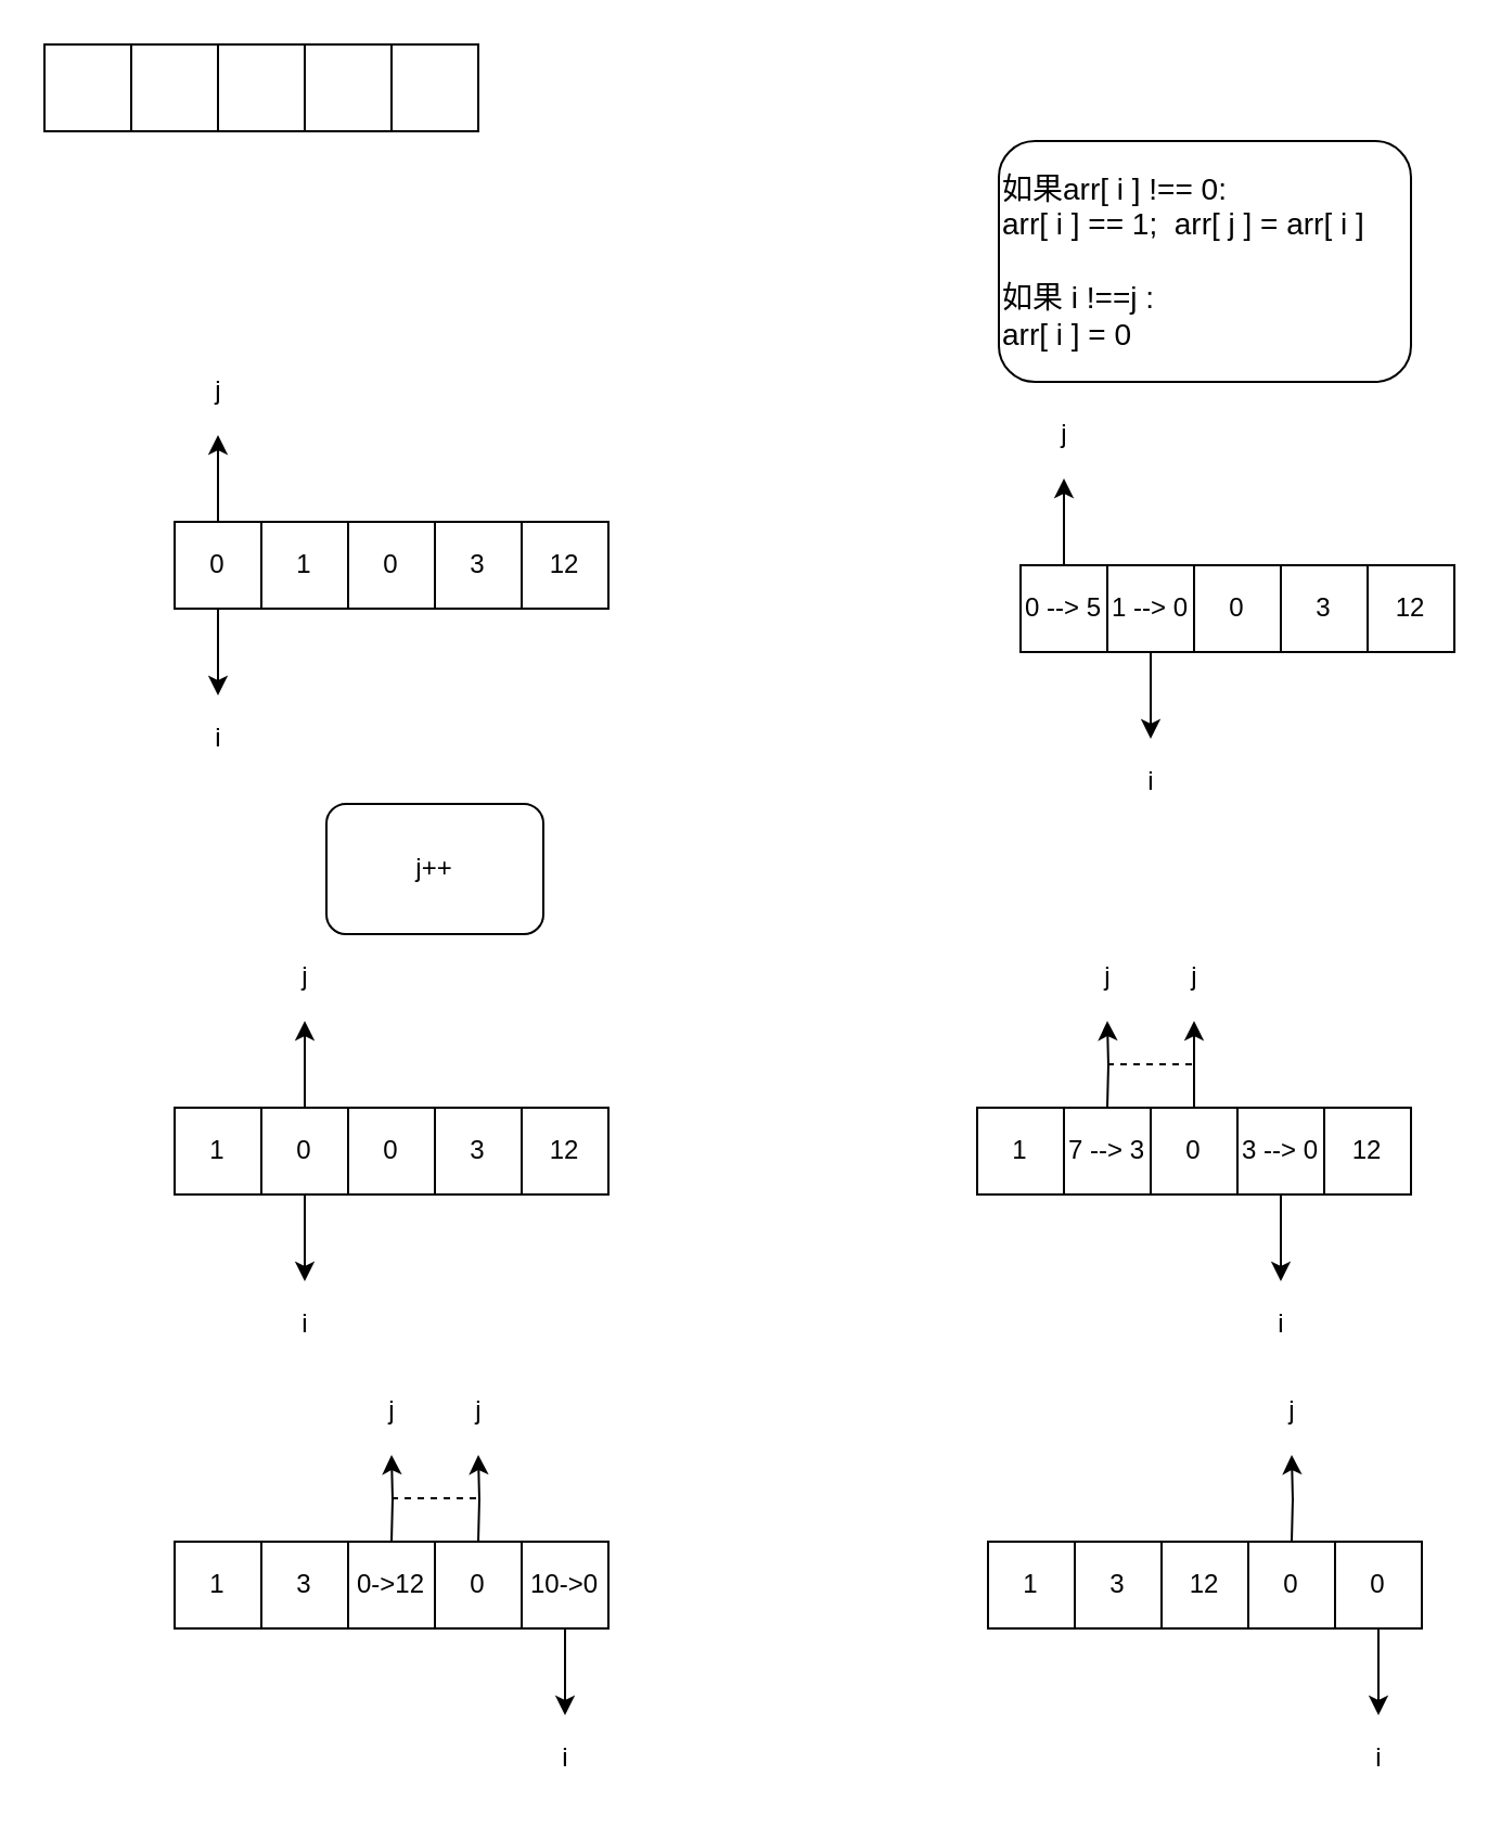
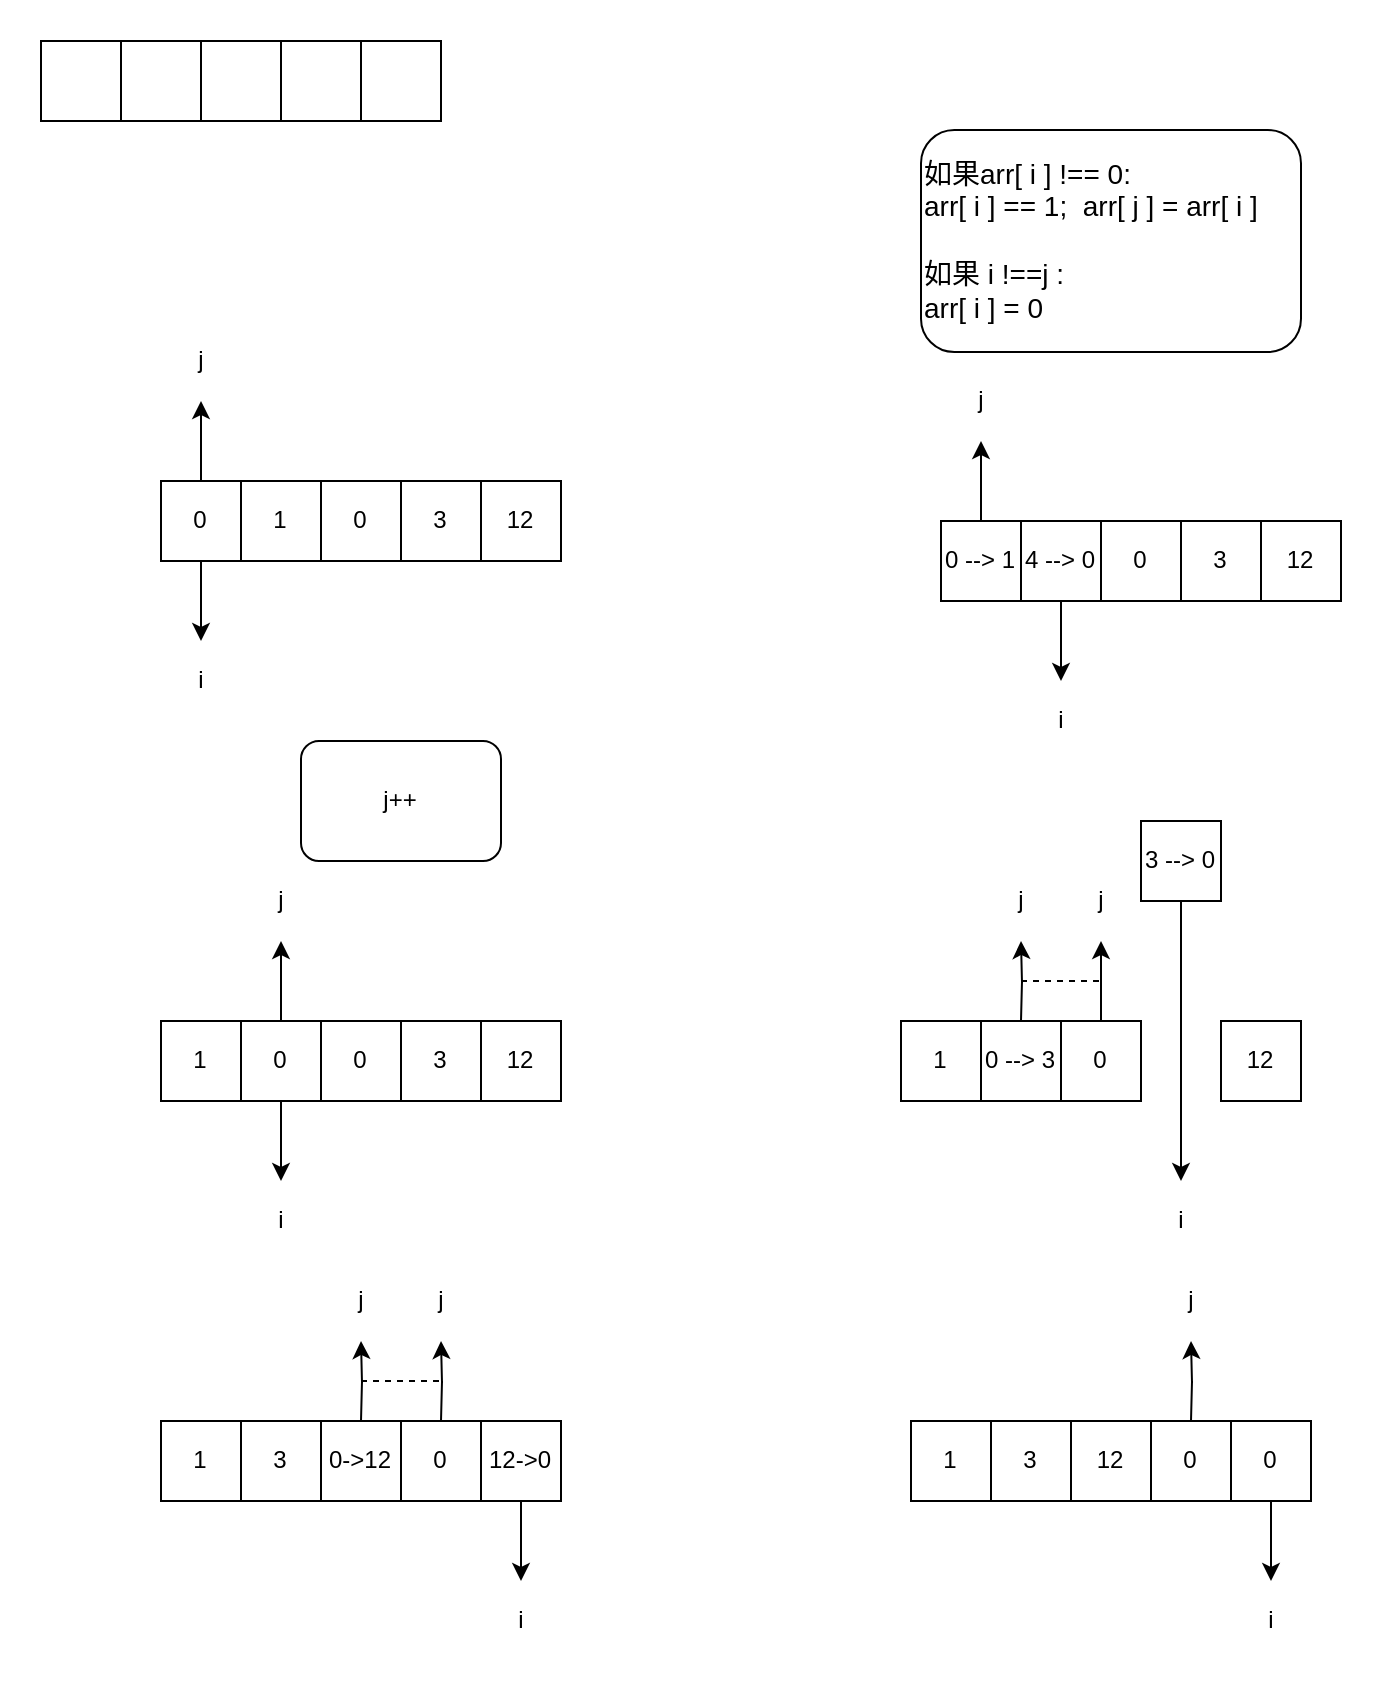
- <mxCell id="18" value="0 --&amp;gt; 5" style="rounded=0;whiteSpace=wrap;html=1;" vertex="1" parent="1"><mxGeometry x="470" y="260" width="40" height="40" as="geometry" /></mxCell>
+ <mxCell id="18" value="0 --&amp;gt; 1" style="rounded=0;whiteSpace=wrap;html=1;" vertex="1" parent="1"><mxGeometry x="470" y="260" width="40" height="40" as="geometry" /></mxCell>
- <mxCell id="19" value="1 --&amp;gt; 0" style="rounded=0;whiteSpace=wrap;html=1;" vertex="1" parent="1"><mxGeometry x="510" y="260" width="40" height="40" as="geometry" /></mxCell>
+ <mxCell id="19" value="4 --&amp;gt; 0" style="rounded=0;whiteSpace=wrap;html=1;" vertex="1" parent="1"><mxGeometry x="510" y="260" width="40" height="40" as="geometry" /></mxCell>
- <mxCell id="38" value="7 --&amp;gt; 3" style="rounded=0;whiteSpace=wrap;html=1;" vertex="1" parent="1"><mxGeometry x="490" y="510" width="40" height="40" as="geometry" /></mxCell>
+ <mxCell id="38" value="0 --&amp;gt; 3" style="rounded=0;whiteSpace=wrap;html=1;" vertex="1" parent="1"><mxGeometry x="490" y="510" width="40" height="40" as="geometry" /></mxCell>
- <mxCell id="42" value="3 --&amp;gt; 0" style="rounded=0;whiteSpace=wrap;html=1;" vertex="1" parent="1"><mxGeometry x="570" y="510" width="40" height="40" as="geometry" /></mxCell>
+ <mxCell id="42" value="3 --&amp;gt; 0" style="rounded=0;whiteSpace=wrap;html=1;" vertex="1" parent="1"><mxGeometry x="570" y="410" width="40" height="40" as="geometry" /></mxCell>
- <mxCell id="53" value="10-&amp;gt;0" style="rounded=0;whiteSpace=wrap;html=1;" vertex="1" parent="1"><mxGeometry x="240" y="710" width="40" height="40" as="geometry" /></mxCell>
+ <mxCell id="53" value="12-&amp;gt;0" style="rounded=0;whiteSpace=wrap;html=1;" vertex="1" parent="1"><mxGeometry x="240" y="710" width="40" height="40" as="geometry" /></mxCell>
